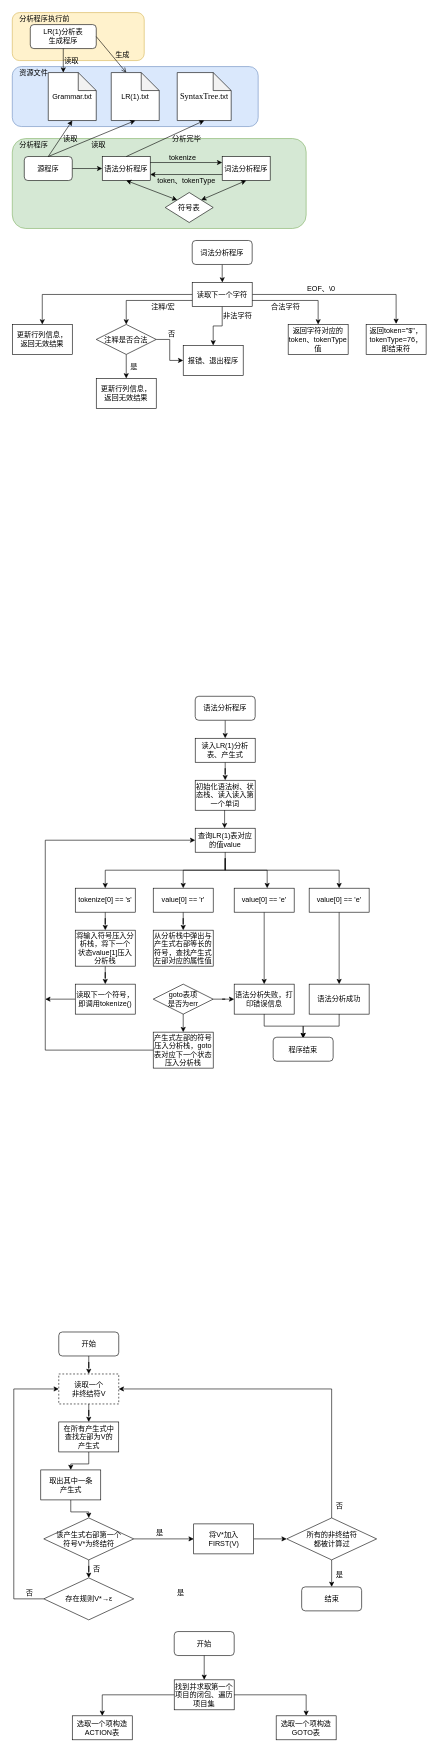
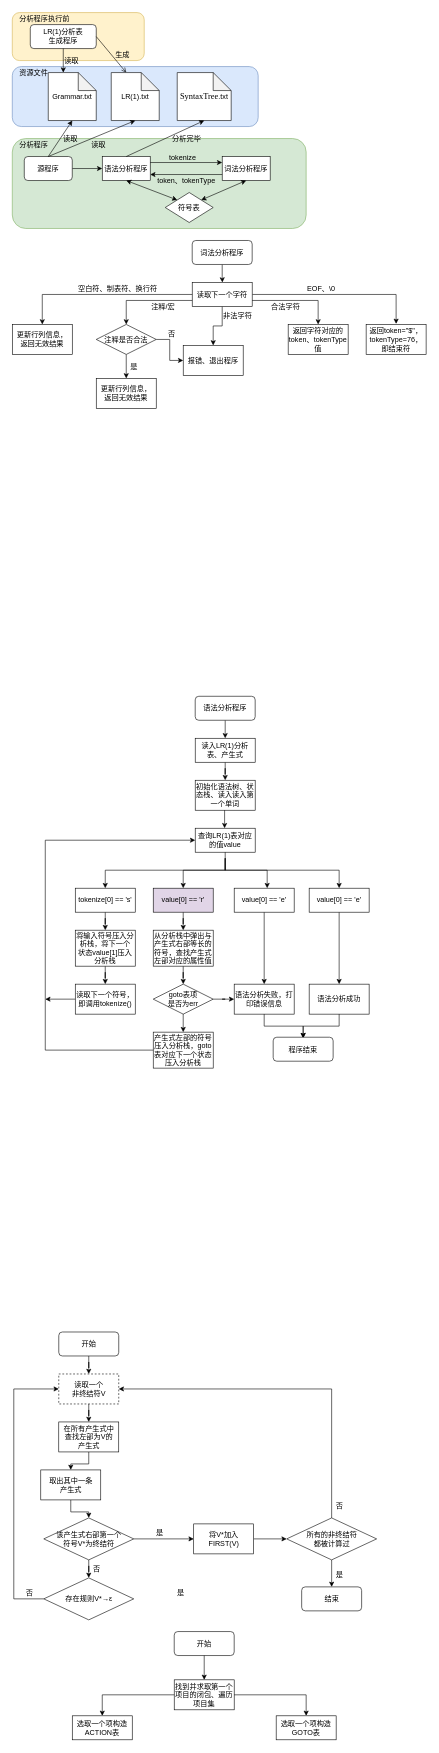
+ <mxCell id="40" value="空白符、制表符、换行符" style="text;html=1;resizable=0;points=[];autosize=1;align=left;verticalAlign=top;spacingTop=-4;" parent="1" vertex="1"><mxGeometry x="128" y="470" width="150" height="20" as="geometry" /></mxCell>
- <mxCell id="73" value="value[0] == 'r'" style="rounded=0;whiteSpace=wrap;html=1;" parent="1" vertex="1"><mxGeometry x="255" y="1480" width="100" height="40" as="geometry" /></mxCell>
+ <mxCell id="73" value="value[0] == 'r'" style="rounded=0;whiteSpace=wrap;html=1;fillColor=#e1d5e7;" parent="1" vertex="1"><mxGeometry x="255" y="1480" width="100" height="40" as="geometry" /></mxCell>
+ <mxCell id="74" value="" style="edgeStyle=orthogonalEdgeStyle;rounded=0;orthogonalLoop=1;jettySize=auto;html=1;" parent="1" source="75" target="83" edge="1"><mxGeometry relative="1" as="geometry"><mxPoint x="305" y="1640" as="targetPoint" /></mxGeometry></mxCell>
